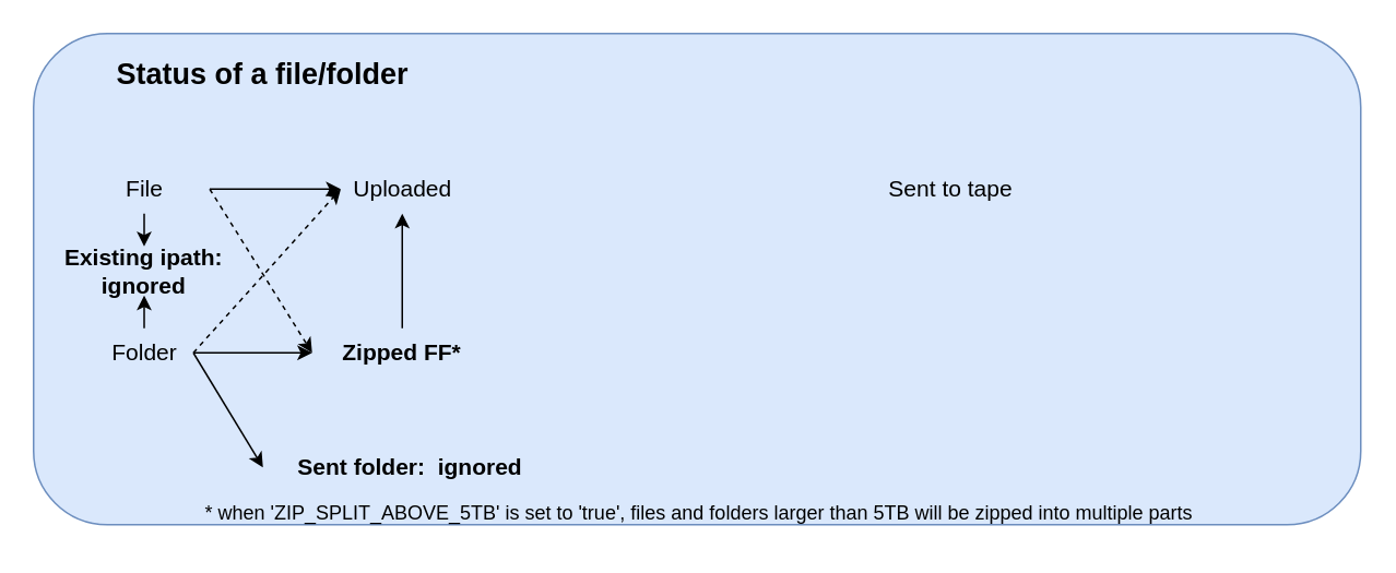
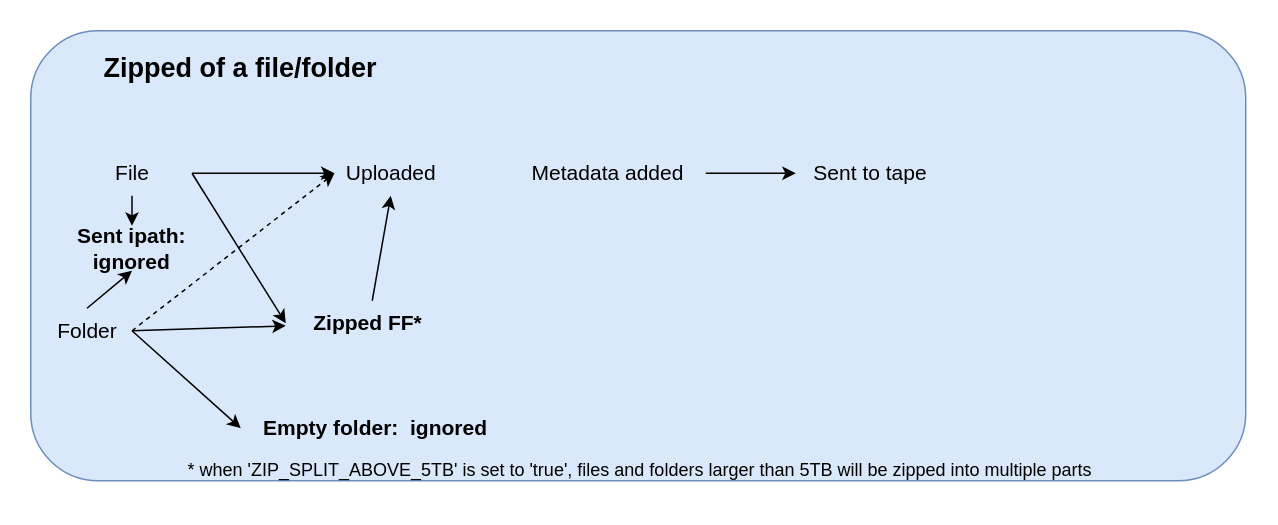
- <mxCell id="3" value="&lt;font size=&quot;1&quot; style=&quot;&quot;&gt;&lt;b style=&quot;font-size: 18px;&quot;&gt;Status of a file/folder&lt;/b&gt;&lt;/font&gt;" style="text;html=1;align=center;verticalAlign=middle;whiteSpace=wrap;rounded=0;fontSize=17;" parent="1" vertex="1"><mxGeometry x="60" y="30" width="200" height="30" as="geometry" /></mxCell>
+ <mxCell id="3" value="&lt;font size=&quot;1&quot; style=&quot;&quot;&gt;&lt;b style=&quot;font-size: 18px;&quot;&gt;Zipped of a file/folder&lt;/b&gt;&lt;/font&gt;" style="text;html=1;align=center;verticalAlign=middle;whiteSpace=wrap;rounded=0;fontSize=17;" parent="1" vertex="1"><mxGeometry x="60" y="30" width="200" height="30" as="geometry" /></mxCell>
- <mxCell id="6" value="Uploaded" style="text;html=1;align=center;verticalAlign=middle;whiteSpace=wrap;rounded=0;fontSize=14;" parent="1" vertex="1"><mxGeometry x="207.5" y="100" width="75" height="30" as="geometry" /></mxCell>
+ <mxCell id="6" value="Uploaded" style="text;html=1;align=center;verticalAlign=middle;whiteSpace=wrap;rounded=0;fontSize=14;" parent="1" vertex="1"><mxGeometry x="222.5" y="100" width="75" height="30" as="geometry" /></mxCell>
+ <mxCell id="10" value="&lt;div style=&quot;font-size: 14px; line-height: 19px; white-space: pre;&quot;&gt;&lt;font face=&quot;Helvetica&quot;&gt;Metadata added&lt;/font&gt;&lt;/div&gt;" style="text;html=1;align=center;verticalAlign=middle;whiteSpace=wrap;rounded=0;fontSize=14;" parent="1" vertex="1"><mxGeometry x="340" y="100" width="130" height="30" as="geometry" /></mxCell>
+ <mxCell id="16" value="" style="endArrow=classic;html=1;rounded=0;exitX=1;exitY=0.5;exitDx=0;exitDy=0;fontSize=14;" parent="1" source="10" target="11" edge="1"><mxGeometry width="50" height="50" relative="1" as="geometry"><mxPoint x="530" y="-30" as="sourcePoint" /><mxPoint x="580" y="-80" as="targetPoint" /></mxGeometry></mxCell>
- <mxCell id="21" value="" style="endArrow=classic;html=1;rounded=0;exitX=1;exitY=0.5;exitDx=0;exitDy=0;entryX=0;entryY=0.5;entryDx=0;entryDy=0;dashed=1;" edge="1" parent="1" source="5" target="12"><mxGeometry width="50" height="50" relative="1" as="geometry"><mxPoint x="180" y="-50" as="sourcePoint" /><mxPoint x="230" y="-100" as="targetPoint" /></mxGeometry></mxCell>
+ <mxCell id="21" value="" style="endArrow=classic;html=1;rounded=0;exitX=1;exitY=0.5;exitDx=0;exitDy=0;entryX=0;entryY=0.5;entryDx=0;entryDy=0;" edge="1" parent="1" source="5" target="12"><mxGeometry width="50" height="50" relative="1" as="geometry"><mxPoint x="180" y="-50" as="sourcePoint" /><mxPoint x="230" y="-100" as="targetPoint" /></mxGeometry></mxCell>
- <mxCell id="17" value="Existing ipath: ignored" style="text;html=1;align=center;verticalAlign=middle;whiteSpace=wrap;rounded=0;fontSize=14;fontStyle=1" vertex="1" parent="1"><mxGeometry x="30" y="150" width="115" height="30" as="geometry" /></mxCell>
+ <mxCell id="17" value="Sent ipath: ignored" style="text;html=1;align=center;verticalAlign=middle;whiteSpace=wrap;rounded=0;fontSize=14;fontStyle=1" vertex="1" parent="1"><mxGeometry x="30" y="150" width="115" height="30" as="geometry" /></mxCell>
- <mxCell id="7" value="Folder" style="text;html=1;align=center;verticalAlign=middle;whiteSpace=wrap;rounded=0;fontSize=14;" parent="1" vertex="1"><mxGeometry x="57.5" y="200" width="60" height="30" as="geometry" /></mxCell>
+ <mxCell id="7" value="Folder" style="text;html=1;align=center;verticalAlign=middle;whiteSpace=wrap;rounded=0;fontSize=14;" parent="1" vertex="1"><mxGeometry x="27.5" y="205" width="60" height="30" as="geometry" /></mxCell>
- <mxCell id="4" value="Sent folder:&amp;nbsp; ignored" style="text;html=1;align=center;verticalAlign=middle;whiteSpace=wrap;rounded=0;fontSize=14;fontStyle=1" parent="1" vertex="1"><mxGeometry x="160" y="270" width="180" height="30" as="geometry" /></mxCell>
+ <mxCell id="4" value="Empty folder:&amp;nbsp; ignored" style="text;html=1;align=center;verticalAlign=middle;whiteSpace=wrap;rounded=0;fontSize=14;fontStyle=1" parent="1" vertex="1"><mxGeometry x="160" y="270" width="180" height="30" as="geometry" /></mxCell>
